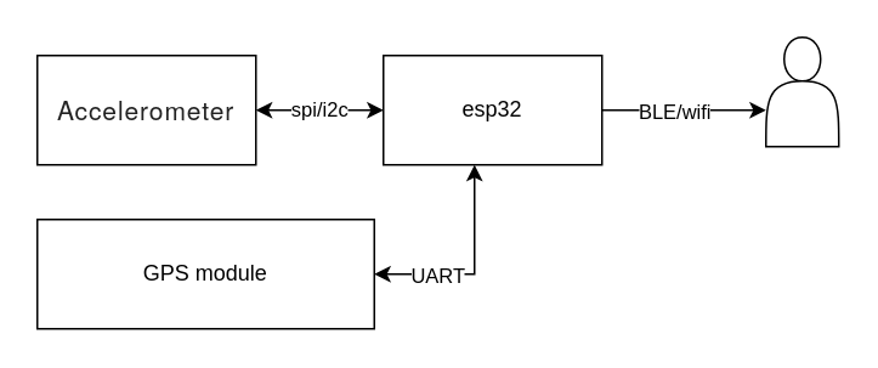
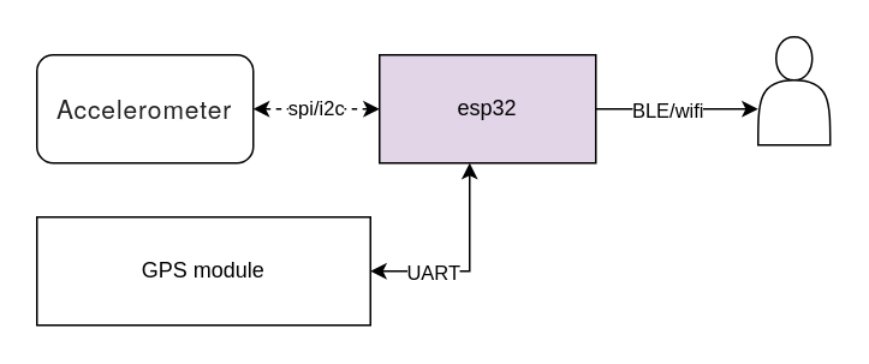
- <mxCell id="2" value="&lt;span style=&quot;color: rgb(34, 34, 34); font-family: &amp;quot;Neue Montreal&amp;quot;, &amp;quot;Helvetica Neue&amp;quot;, Helvetica, Arial, sans-serif, &amp;quot;Apple Color Emoji&amp;quot;, &amp;quot;Segoe UI Emoji&amp;quot;, &amp;quot;Segoe UI Symbol&amp;quot;, &amp;quot;Noto Color Emoji&amp;quot;; font-size: 14px; letter-spacing: 0.6px; text-align: start; background-color: rgb(255, 255, 255);&quot;&gt;Accelerometer&lt;/span&gt;" style="rounded=0;whiteSpace=wrap;html=1;" vertex="1" parent="1"><mxGeometry x="20" y="30" width="120" height="60" as="geometry" /></mxCell>
+ <mxCell id="2" value="&lt;span style=&quot;color: rgb(34, 34, 34); font-family: &amp;quot;Neue Montreal&amp;quot;, &amp;quot;Helvetica Neue&amp;quot;, Helvetica, Arial, sans-serif, &amp;quot;Apple Color Emoji&amp;quot;, &amp;quot;Segoe UI Emoji&amp;quot;, &amp;quot;Segoe UI Symbol&amp;quot;, &amp;quot;Noto Color Emoji&amp;quot;; font-size: 14px; letter-spacing: 0.6px; text-align: start; background-color: rgb(255, 255, 255);&quot;&gt;Accelerometer&lt;/span&gt;" style="whiteSpace=wrap;html=1;rounded=1;" vertex="1" parent="1"><mxGeometry x="20" y="30" width="120" height="60" as="geometry" /></mxCell>
- <mxCell id="8" value="spi/i2c" style="endArrow=classic;html=1;rounded=0;entryX=1;entryY=0.5;entryDx=0;entryDy=0;exitX=0;exitY=0.5;exitDx=0;exitDy=0;startArrow=classic;startFill=1;" edge="1" parent="1" source="3" target="2"><mxGeometry width="50" height="50" relative="1" as="geometry"><mxPoint x="210" y="140" as="sourcePoint" /><mxPoint x="260" y="90" as="targetPoint" /></mxGeometry></mxCell>
+ <mxCell id="8" value="spi/i2c" style="endArrow=classic;html=1;rounded=0;entryX=1;entryY=0.5;entryDx=0;entryDy=0;exitX=0;exitY=0.5;exitDx=0;exitDy=0;startArrow=classic;startFill=1;dashed=1;" edge="1" parent="1" source="3" target="2"><mxGeometry width="50" height="50" relative="1" as="geometry"><mxPoint x="210" y="140" as="sourcePoint" /><mxPoint x="260" y="90" as="targetPoint" /></mxGeometry></mxCell>
- <mxCell id="3" value="esp32" style="rounded=0;whiteSpace=wrap;html=1;" vertex="1" parent="1"><mxGeometry x="210" y="30" width="120" height="60" as="geometry" /></mxCell>
+ <mxCell id="3" value="esp32" style="rounded=0;whiteSpace=wrap;html=1;fillColor=#e1d5e7;" vertex="1" parent="1"><mxGeometry x="210" y="30" width="120" height="60" as="geometry" /></mxCell>
